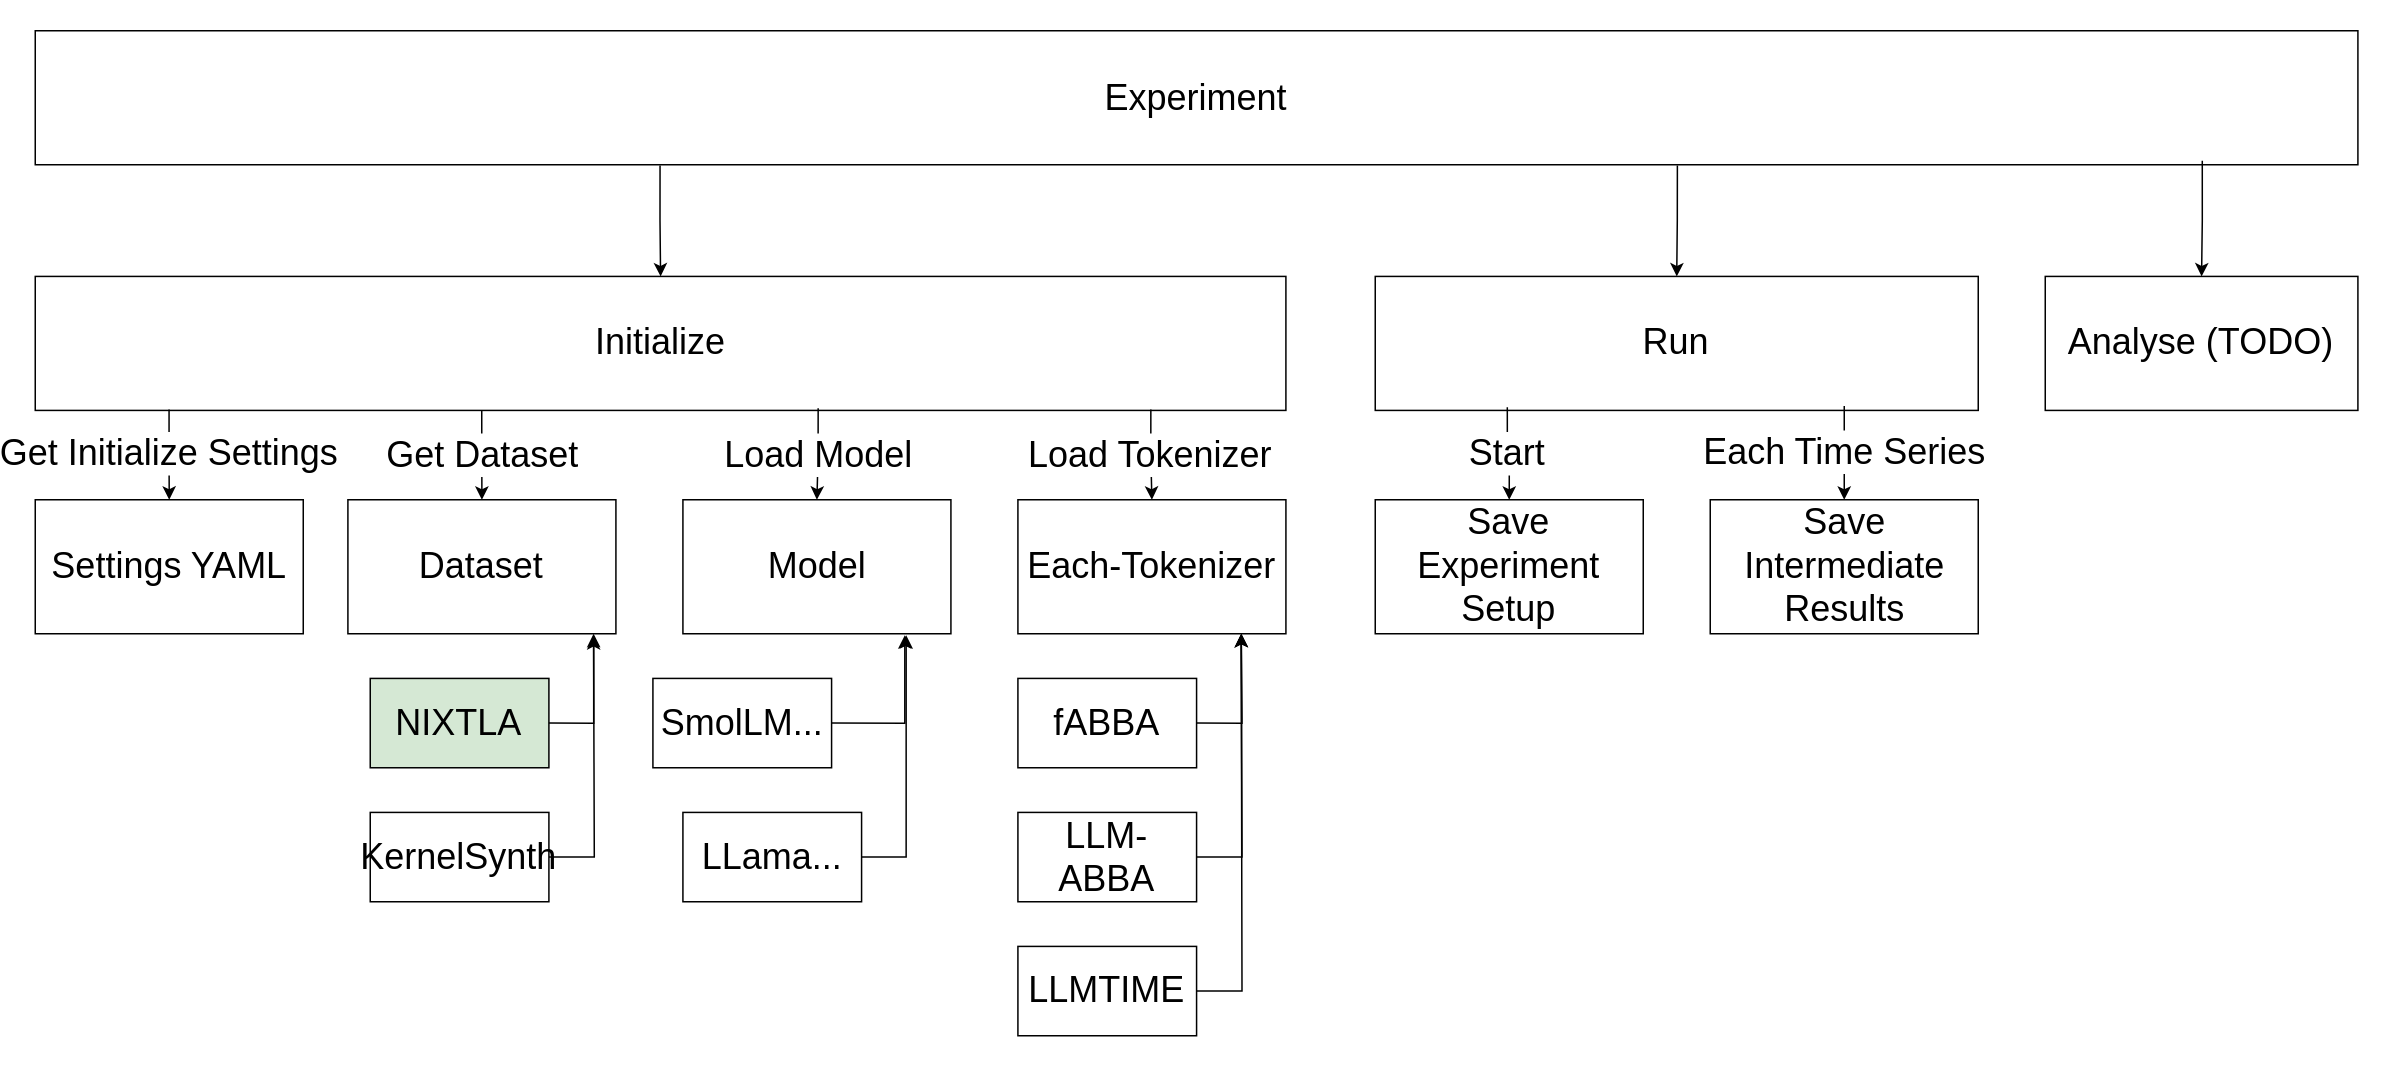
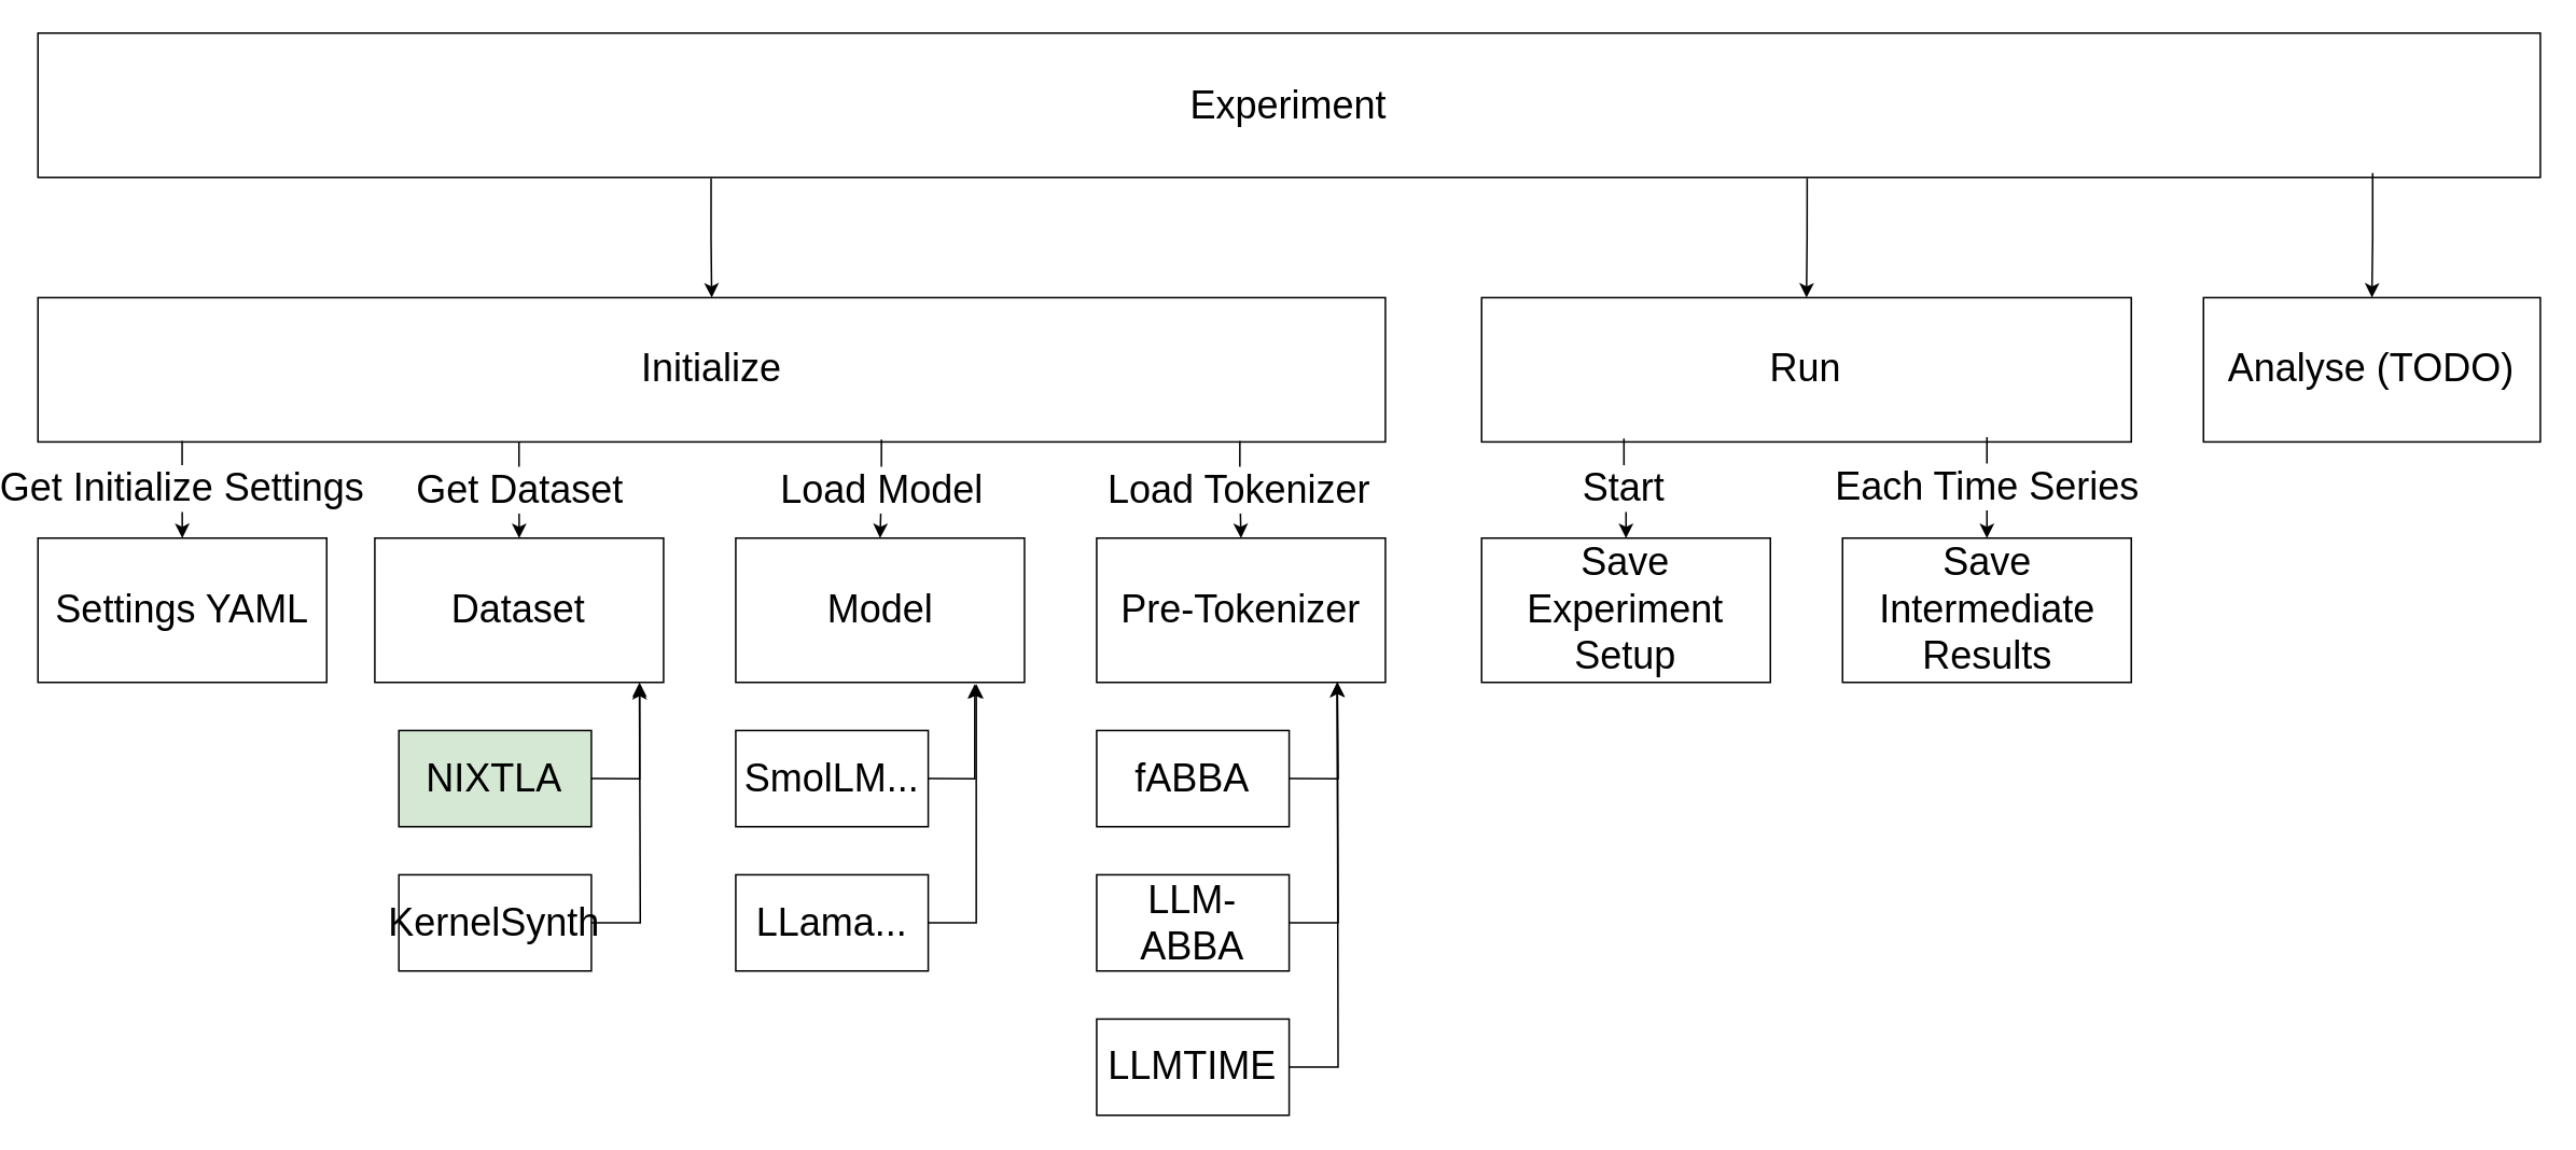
- <mxCell id="12" value="Each-Tokenizer" style="rounded=0;whiteSpace=wrap;html=1;fontSize=24;" parent="2" vertex="1"><mxGeometry x="655.109" y="312.667" width="178.666" height="89.333" as="geometry" /></mxCell>
+ <mxCell id="12" value="Pre-Tokenizer" style="rounded=0;whiteSpace=wrap;html=1;fontSize=24;" parent="2" vertex="1"><mxGeometry x="655.109" y="312.667" width="178.666" height="89.333" as="geometry" /></mxCell>
- <mxCell id="10" value="SmolLM..." style="rounded=0;whiteSpace=wrap;html=1;fontSize=24;" parent="2" vertex="1"><mxGeometry x="411.777" y="431.778" width="119.111" height="59.556" as="geometry" /></mxCell>
+ <mxCell id="10" value="SmolLM..." style="rounded=0;whiteSpace=wrap;html=1;fontSize=24;" parent="2" vertex="1"><mxGeometry x="431.777" y="431.778" width="119.111" height="59.556" as="geometry" /></mxCell>
